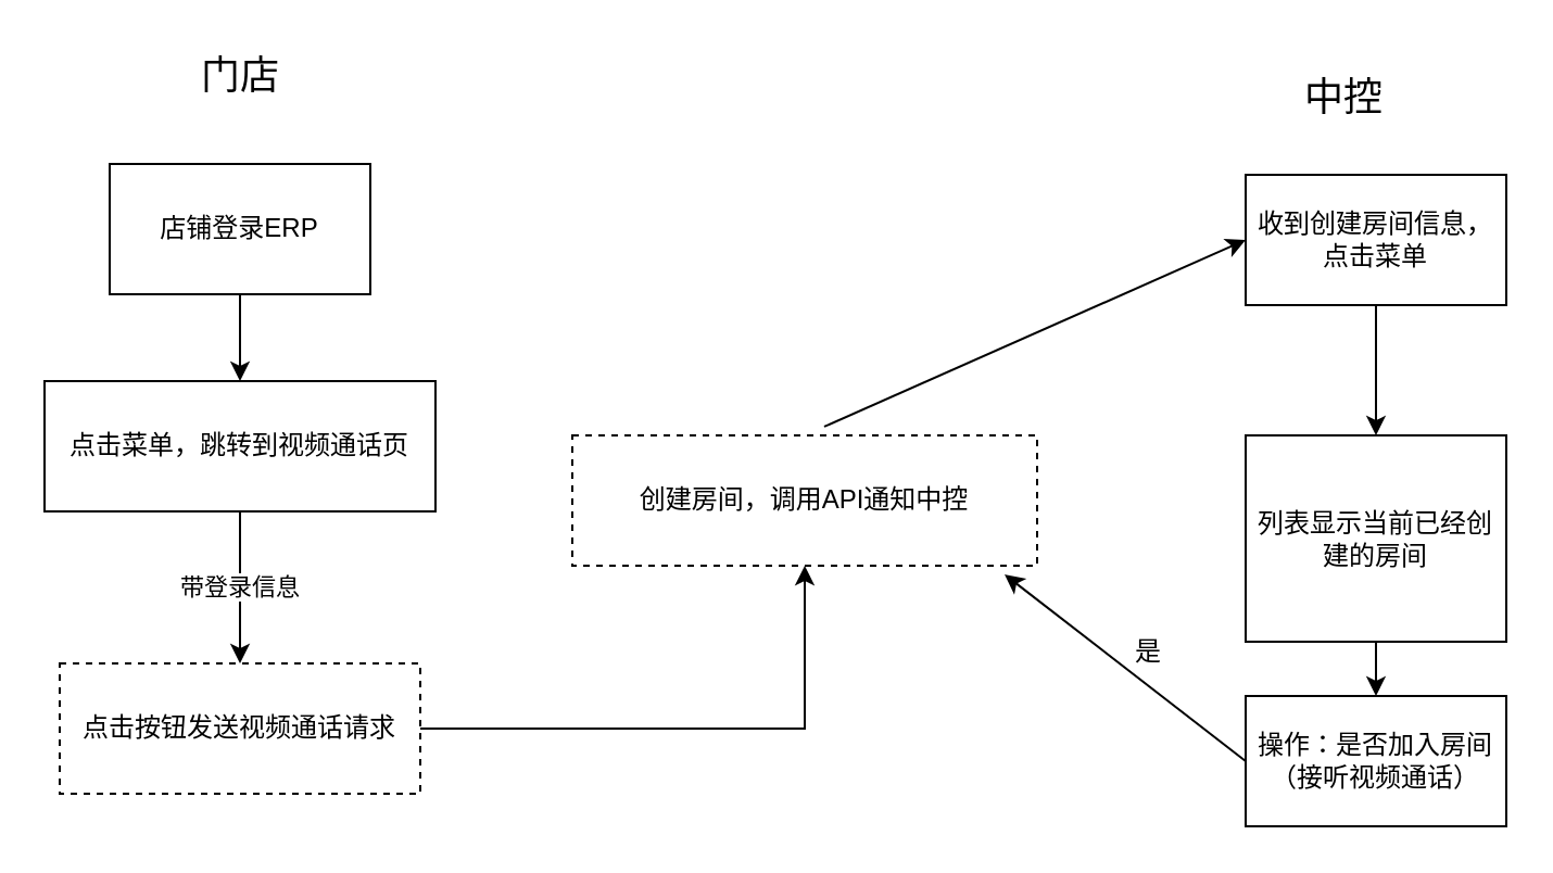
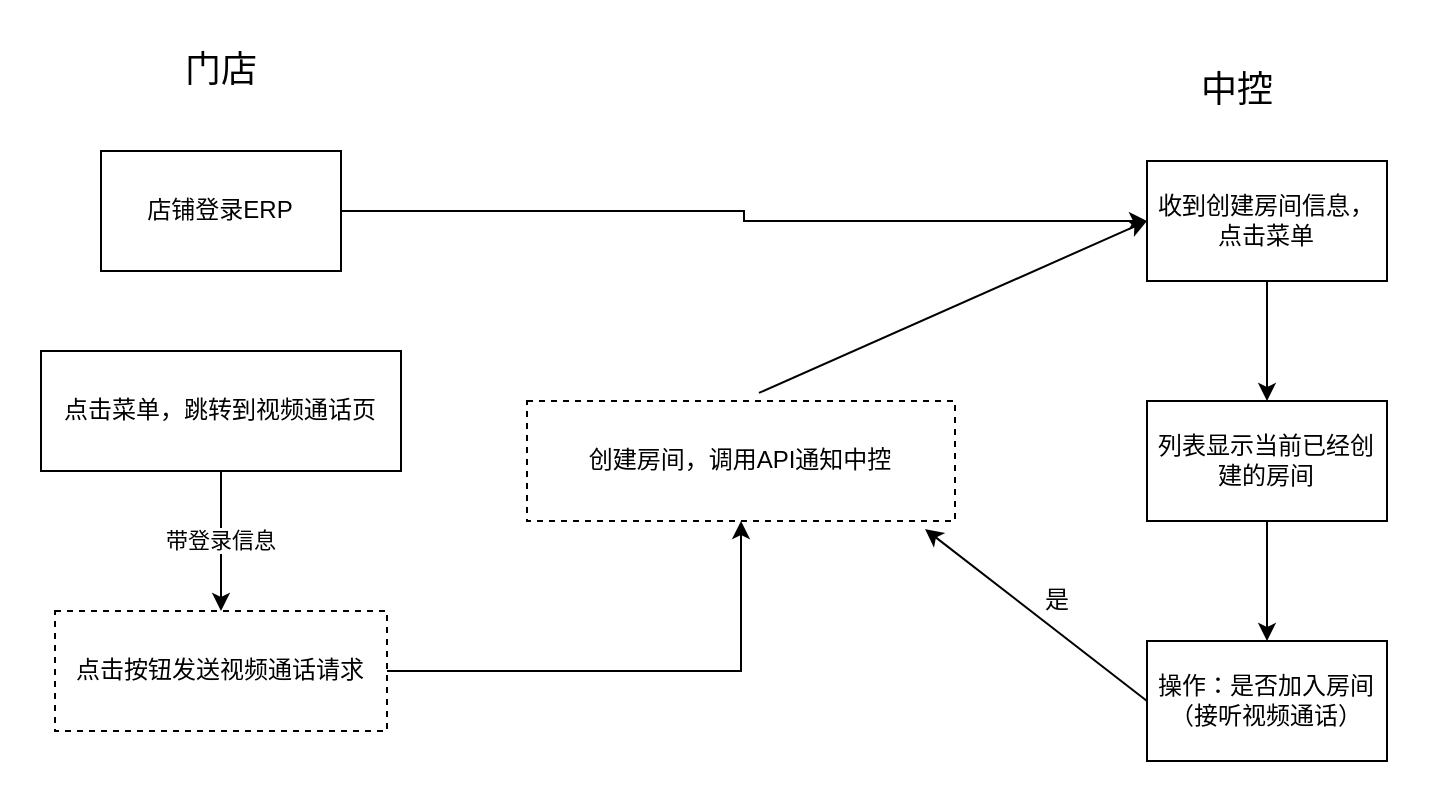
- <mxCell id="2" style="edgeStyle=orthogonalEdgeStyle;rounded=0;orthogonalLoop=1;jettySize=auto;html=1;entryX=0.5;entryY=0;entryDx=0;entryDy=0;" edge="1" parent="1" source="3" target="5"><mxGeometry relative="1" as="geometry" /></mxCell>
+ <mxCell id="2" style="edgeStyle=orthogonalEdgeStyle;rounded=0;orthogonalLoop=1;jettySize=auto;html=1;" edge="1" parent="1" source="3" target="12"><mxGeometry relative="1" as="geometry" /></mxCell>
- <mxCell id="15" value="列表显示当前已经创建的房间" style="whiteSpace=wrap;html=1;fontSize=12;" vertex="1" parent="1"><mxGeometry x="573" y="200" width="120" height="95" as="geometry" /></mxCell>
+ <mxCell id="15" value="列表显示当前已经创建的房间" style="whiteSpace=wrap;html=1;fontSize=12;" vertex="1" parent="1"><mxGeometry x="573" y="200" width="120" height="60" as="geometry" /></mxCell>
